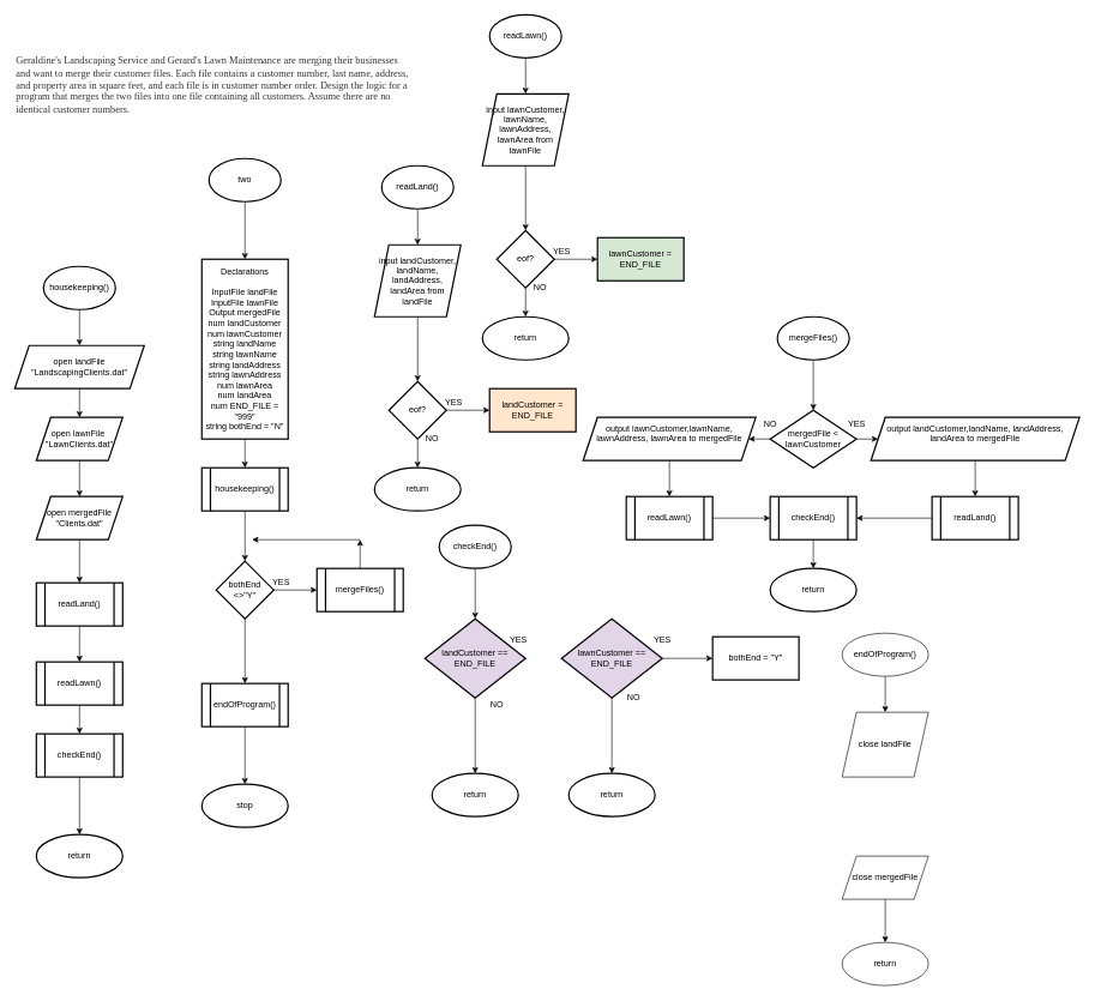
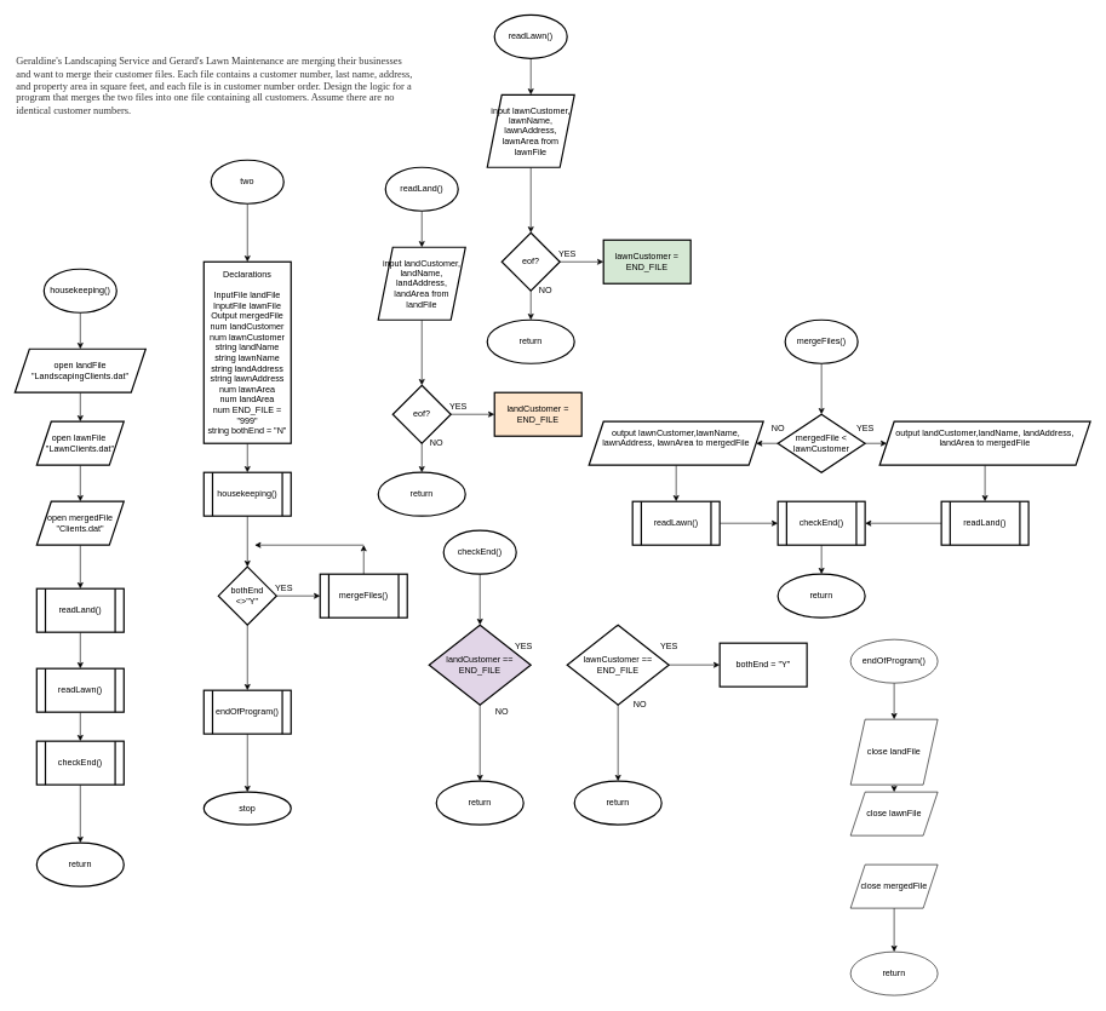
- <mxCell id="62" value="lawnCustomer == END_FILE" style="rhombus;whiteSpace=wrap;html=1;strokeWidth=2;fillColor=#e1d5e7;" vertex="1" parent="1"><mxGeometry x="780" y="860" width="140" height="110" as="geometry" /></mxCell>
+ <mxCell id="62" value="lawnCustomer == END_FILE" style="rhombus;whiteSpace=wrap;html=1;strokeWidth=2;" vertex="1" parent="1"><mxGeometry x="780" y="860" width="140" height="110" as="geometry" /></mxCell>
+ <mxCell id="90" value="" style="edgeStyle=none;html=1;" edge="1" parent="1" source="91" target="92"><mxGeometry relative="1" as="geometry" /></mxCell>
- <mxCell id="18" value="stop" style="ellipse;whiteSpace=wrap;html=1;strokeWidth=2;" vertex="1" parent="1"><mxGeometry x="280" y="1090" width="120" height="60" as="geometry" /></mxCell>
+ <mxCell id="18" value="stop" style="ellipse;whiteSpace=wrap;html=1;strokeWidth=2;" vertex="1" parent="1"><mxGeometry x="280" y="1090" width="120" height="45" as="geometry" /></mxCell>
+ <mxCell id="92" value="close lawnFile" style="shape=parallelogram;perimeter=parallelogramPerimeter;whiteSpace=wrap;html=1;fixedSize=1;" vertex="1" parent="1"><mxGeometry x="1170" y="1090" width="120" height="60" as="geometry" /></mxCell>
